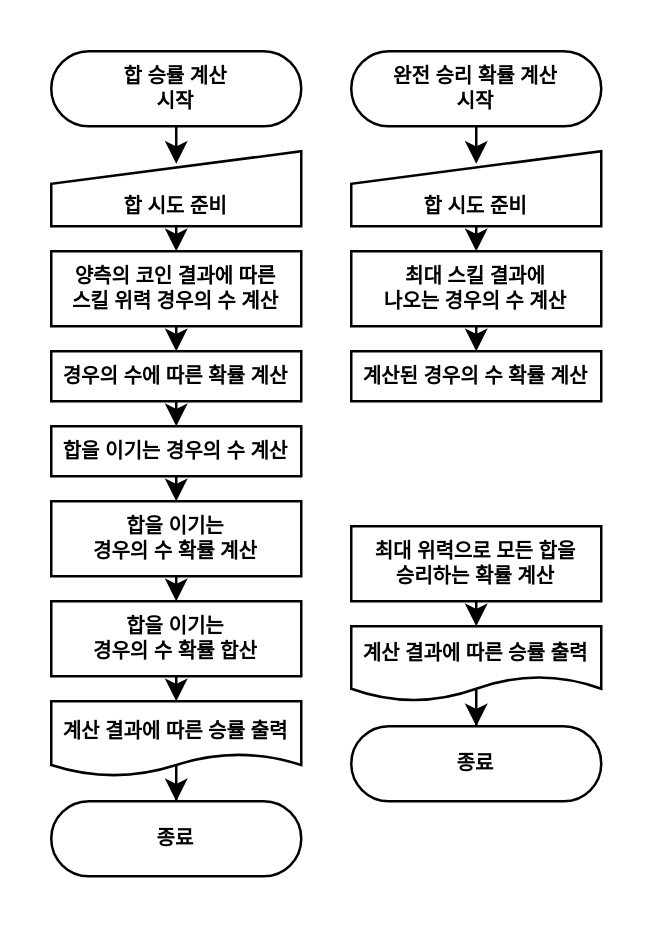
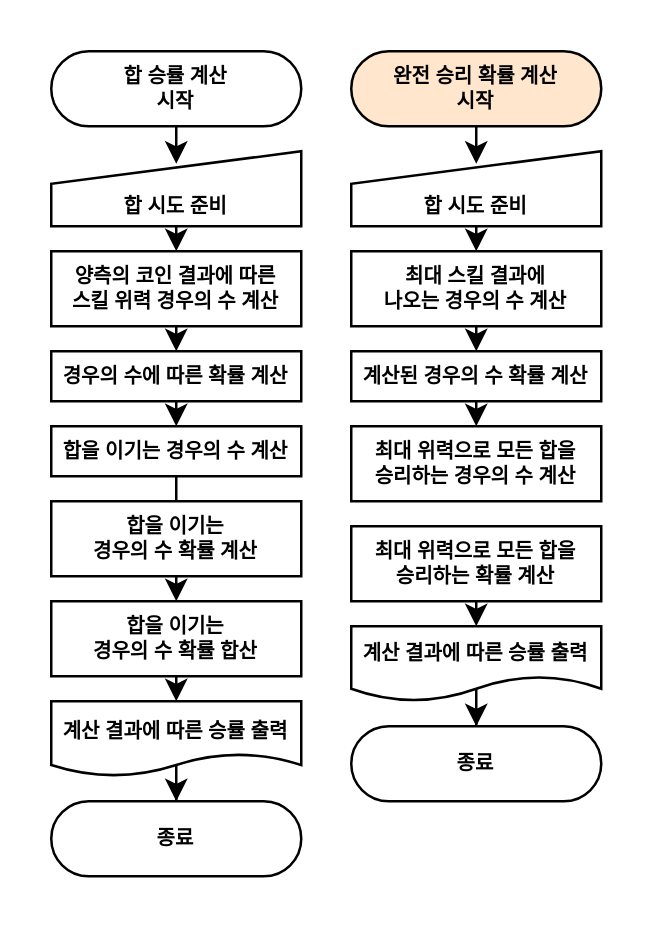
- <mxCell id="17" value="&lt;b&gt;완전 승리 확률 계산&lt;/b&gt;&lt;div&gt;&lt;b&gt;시작&lt;/b&gt;&lt;/div&gt;" style="rounded=1;whiteSpace=wrap;html=1;arcSize=50;spacing=0;align=center;fontSize=8;" vertex="1" parent="1"><mxGeometry x="140" y="20" width="100" height="30" as="geometry" /></mxCell>
+ <mxCell id="17" value="&lt;b&gt;완전 승리 확률 계산&lt;/b&gt;&lt;div&gt;&lt;b&gt;시작&lt;/b&gt;&lt;/div&gt;" style="rounded=1;whiteSpace=wrap;html=1;arcSize=50;spacing=0;align=center;fontSize=8;fillColor=#ffe6cc;" vertex="1" parent="1"><mxGeometry x="140" y="20" width="100" height="30" as="geometry" /></mxCell>
+ <mxCell id="20" style="edgeStyle=orthogonalEdgeStyle;rounded=0;orthogonalLoop=1;jettySize=auto;html=1;exitX=0.5;exitY=1;exitDx=0;exitDy=0;entryX=0.5;entryY=0;entryDx=0;entryDy=0;" edge="1" parent="1" source="21" target="22"><mxGeometry relative="1" as="geometry" /></mxCell>
+ <mxCell id="22" value="&lt;b&gt;최대 위력으로 모든 합을&lt;/b&gt;&lt;div&gt;&lt;b&gt;승리하는 경우의 수 계산&lt;/b&gt;&lt;/div&gt;" style="rounded=1;whiteSpace=wrap;html=1;arcSize=0;spacing=0;align=center;fontSize=8;" vertex="1" parent="1"><mxGeometry x="140" y="170" width="100" height="30" as="geometry" /></mxCell>
- <mxCell id="8" style="edgeStyle=orthogonalEdgeStyle;rounded=0;orthogonalLoop=1;jettySize=auto;html=1;exitX=0.5;exitY=1;exitDx=0;exitDy=0;entryX=0.5;entryY=0;entryDx=0;entryDy=0;" edge="1" parent="1" source="9" target="11"><mxGeometry relative="1" as="geometry" /></mxCell>
+ <mxCell id="8" style="edgeStyle=orthogonalEdgeStyle;rounded=0;orthogonalLoop=1;jettySize=auto;html=1;exitX=0.5;exitY=1;exitDx=0;exitDy=0;entryX=0.5;entryY=0;entryDx=0;entryDy=0;endArrow=none;" edge="1" parent="1" source="9" target="11"><mxGeometry relative="1" as="geometry" /></mxCell>
